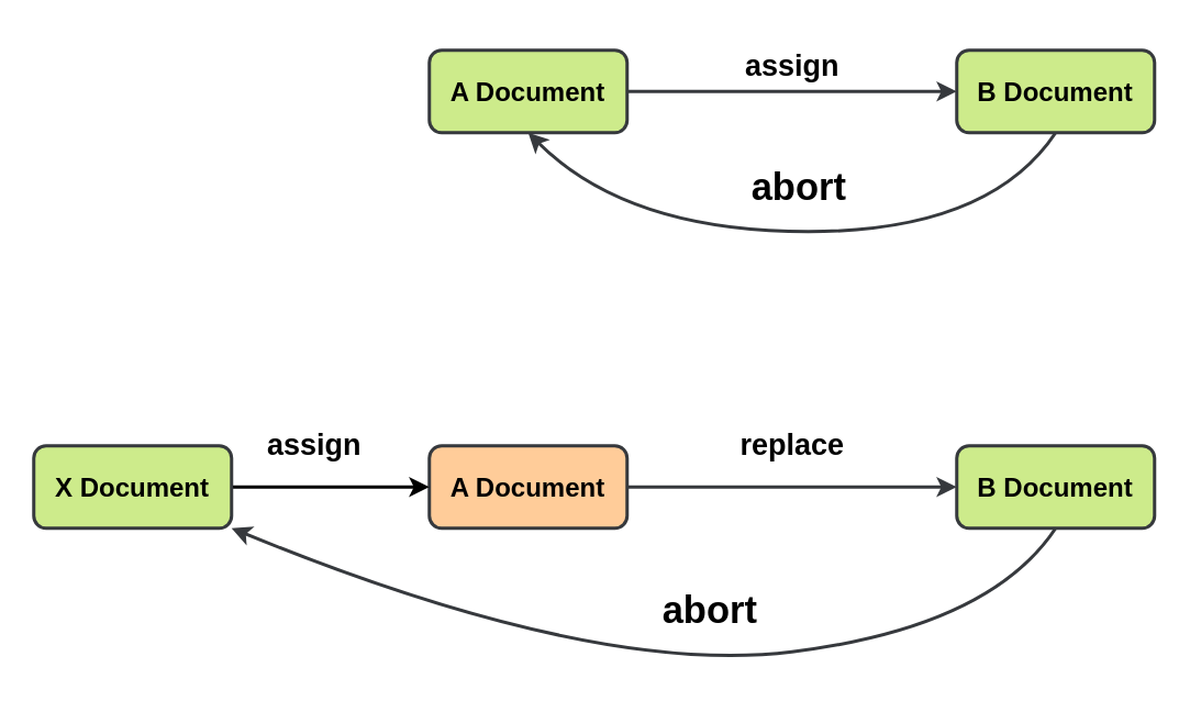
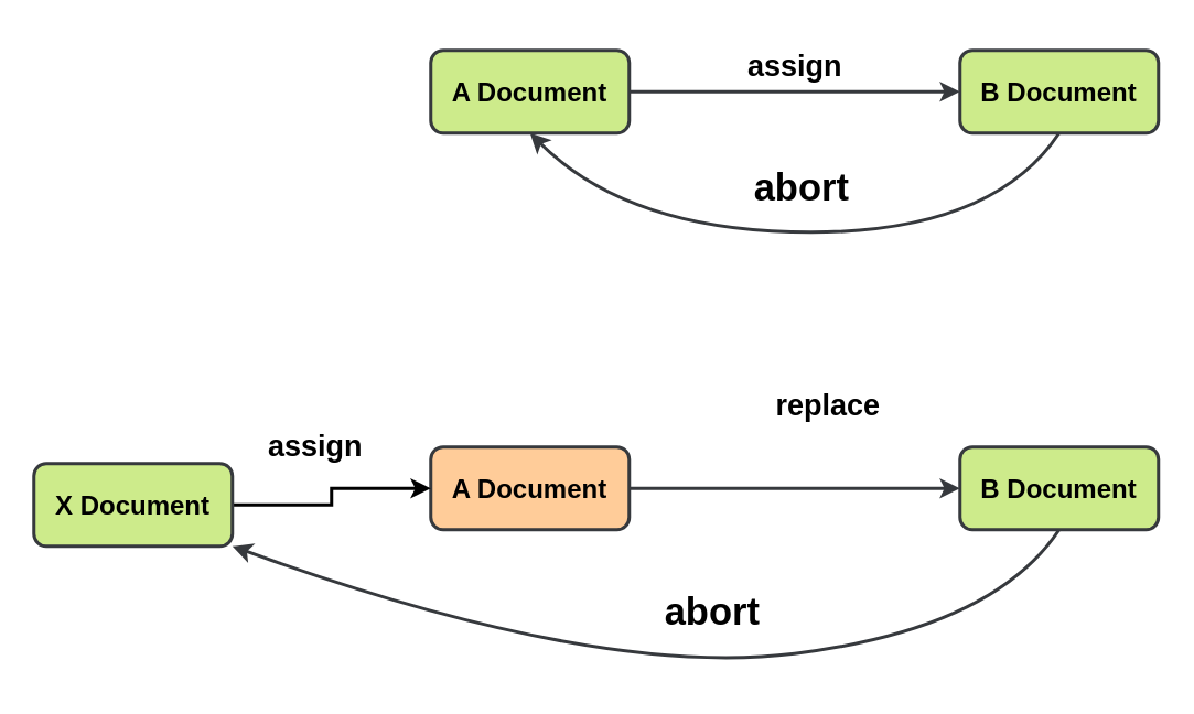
- <mxCell id="16" value="&lt;span style=&quot;font-size: 18px;&quot;&gt;&lt;b&gt;replace&lt;/b&gt;&lt;/span&gt;" style="text;html=1;align=center;verticalAlign=middle;resizable=0;points=[];autosize=1;strokeColor=none;fillColor=none;" vertex="1" parent="1"><mxGeometry x="435" y="250" width="90" height="40" as="geometry" /></mxCell>
+ <mxCell id="16" value="&lt;span style=&quot;font-size: 18px;&quot;&gt;&lt;b&gt;replace&lt;/b&gt;&lt;/span&gt;" style="text;html=1;align=center;verticalAlign=middle;resizable=0;points=[];autosize=1;strokeColor=none;fillColor=none;" vertex="1" parent="1"><mxGeometry x="455" y="225" width="90" height="40" as="geometry" /></mxCell>
- <mxCell id="15" value="&lt;b&gt;&lt;font style=&quot;font-size: 16px;&quot;&gt;X Document&lt;/font&gt;&lt;/b&gt;" style="rounded=1;whiteSpace=wrap;html=1;strokeWidth=2;fillColor=#cdeb8b;strokeColor=#36393d;shadow=0;" vertex="1" parent="1"><mxGeometry x="20" y="270" width="120" height="50" as="geometry" /></mxCell>
+ <mxCell id="15" value="&lt;b&gt;&lt;font style=&quot;font-size: 16px;&quot;&gt;X Document&lt;/font&gt;&lt;/b&gt;" style="rounded=1;whiteSpace=wrap;html=1;strokeWidth=2;fillColor=#cdeb8b;strokeColor=#36393d;shadow=0;" vertex="1" parent="1"><mxGeometry x="20" y="280" width="120" height="50" as="geometry" /></mxCell>
